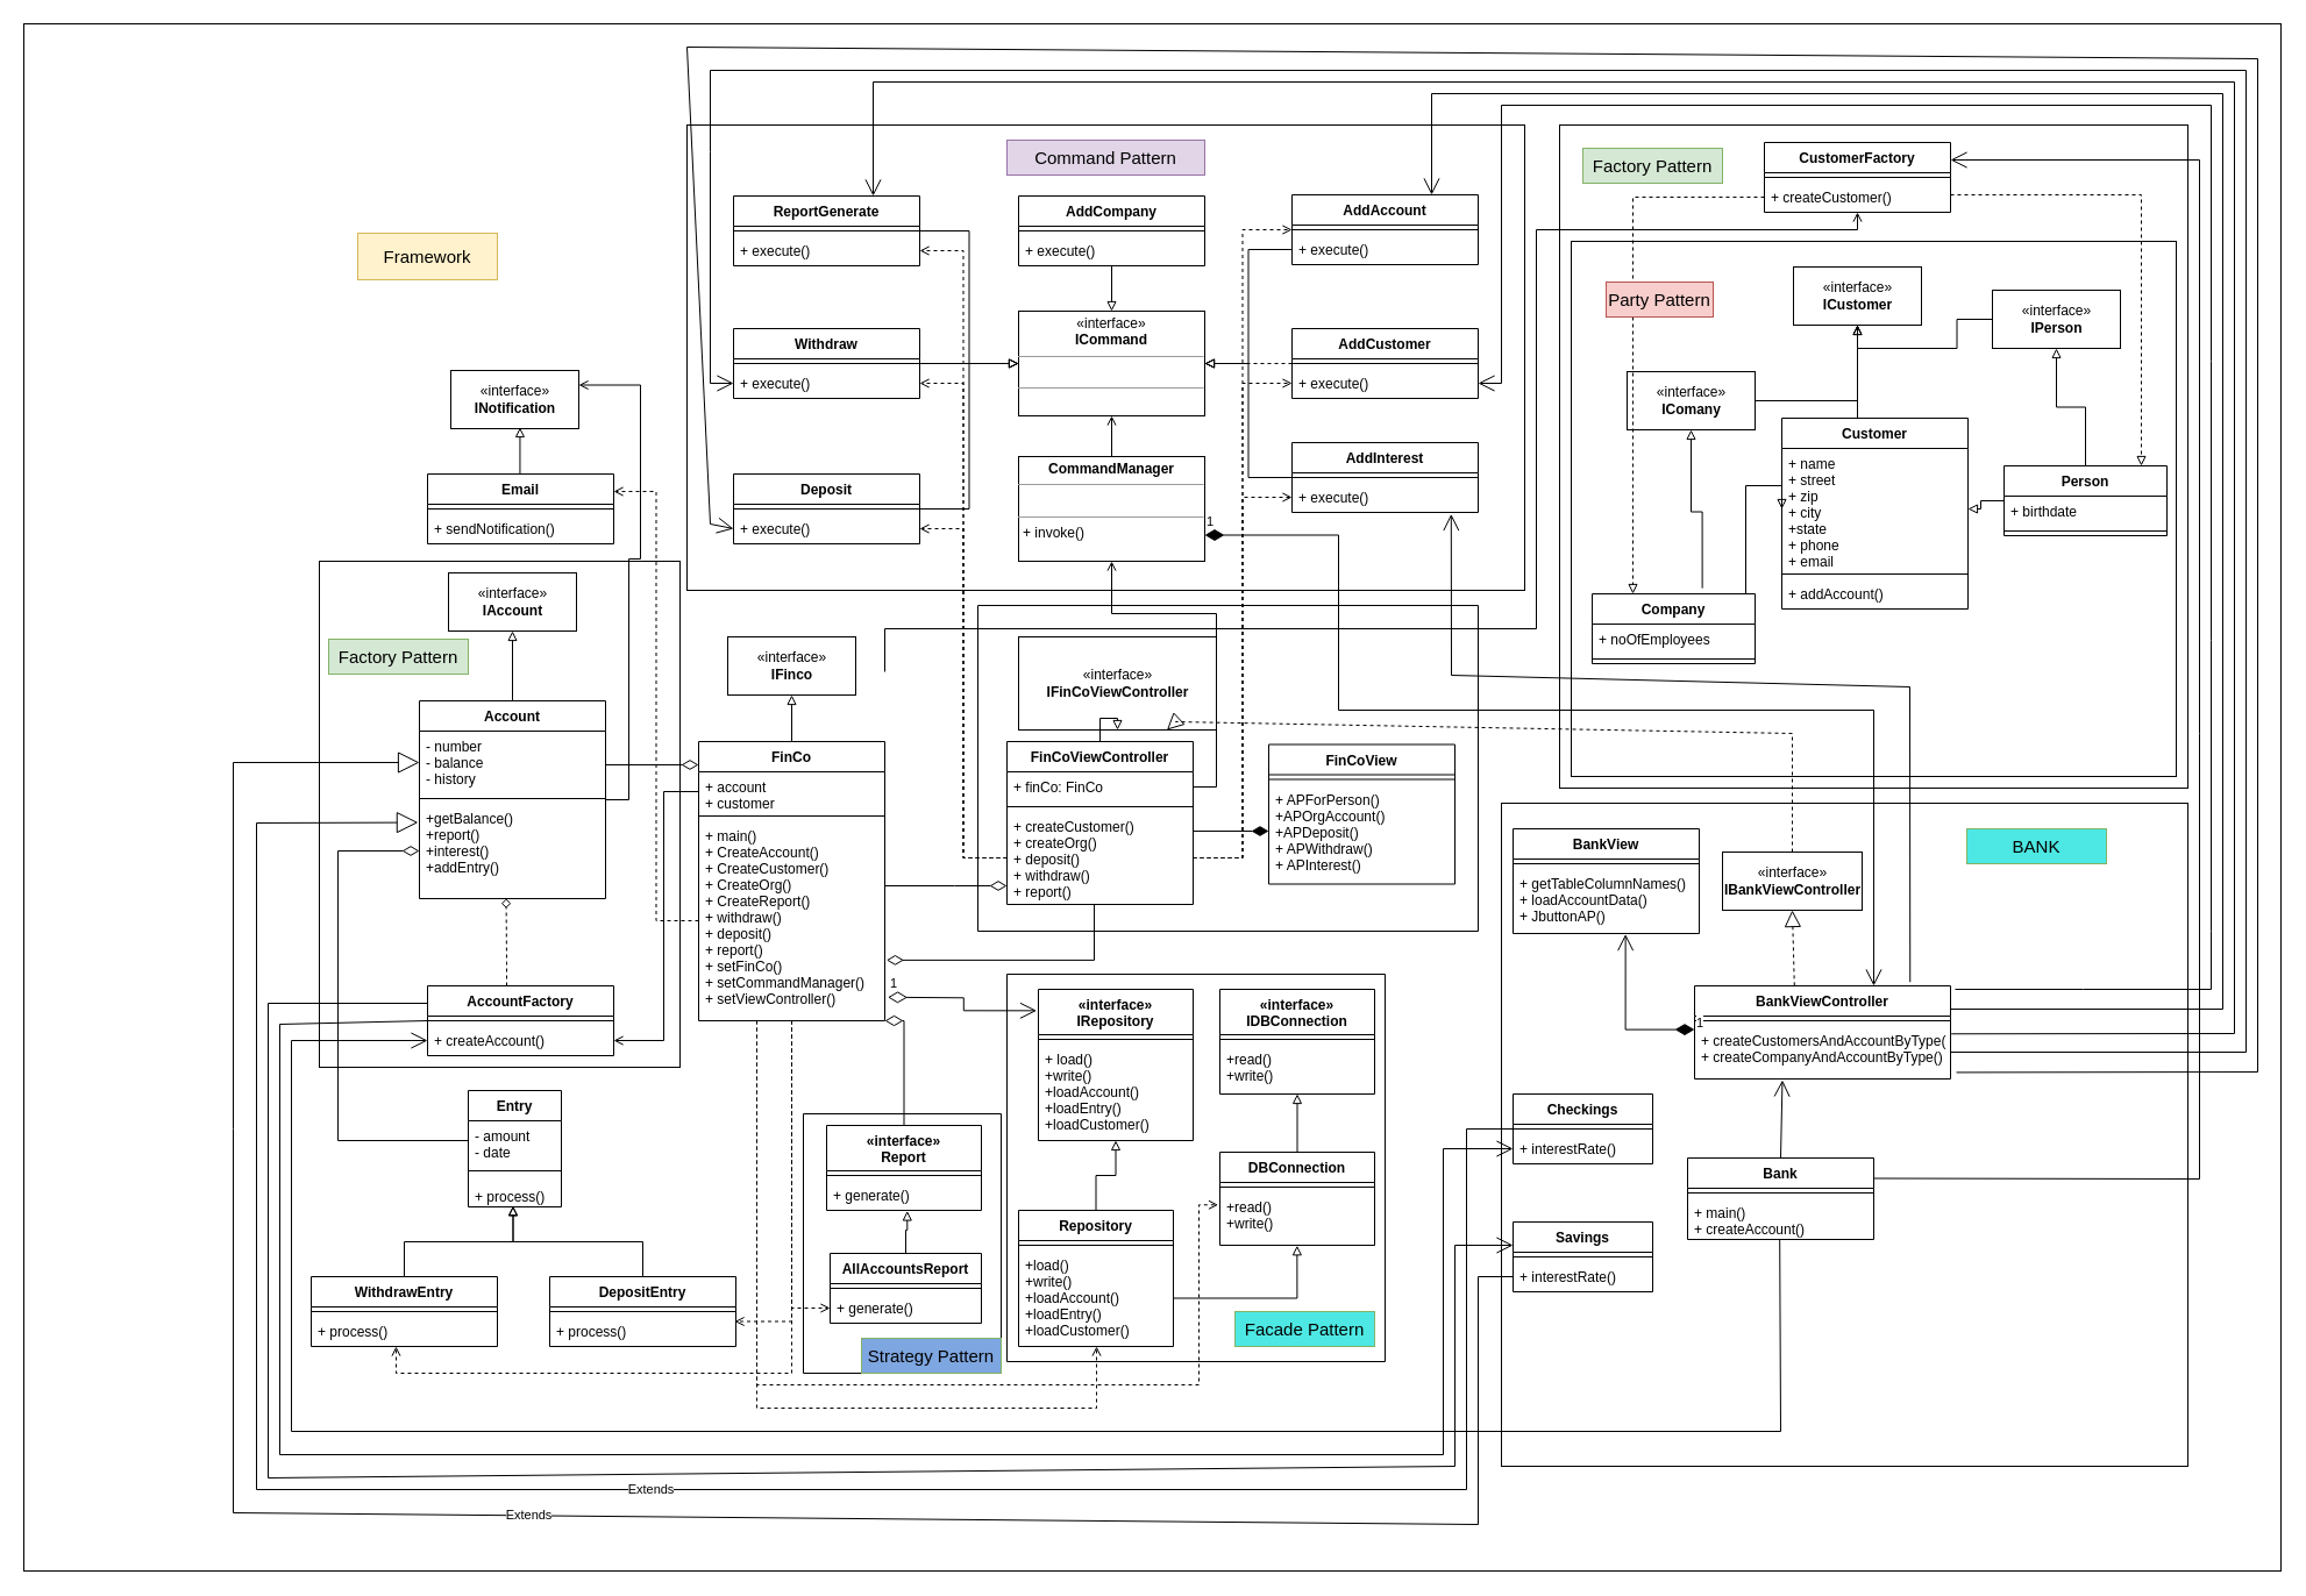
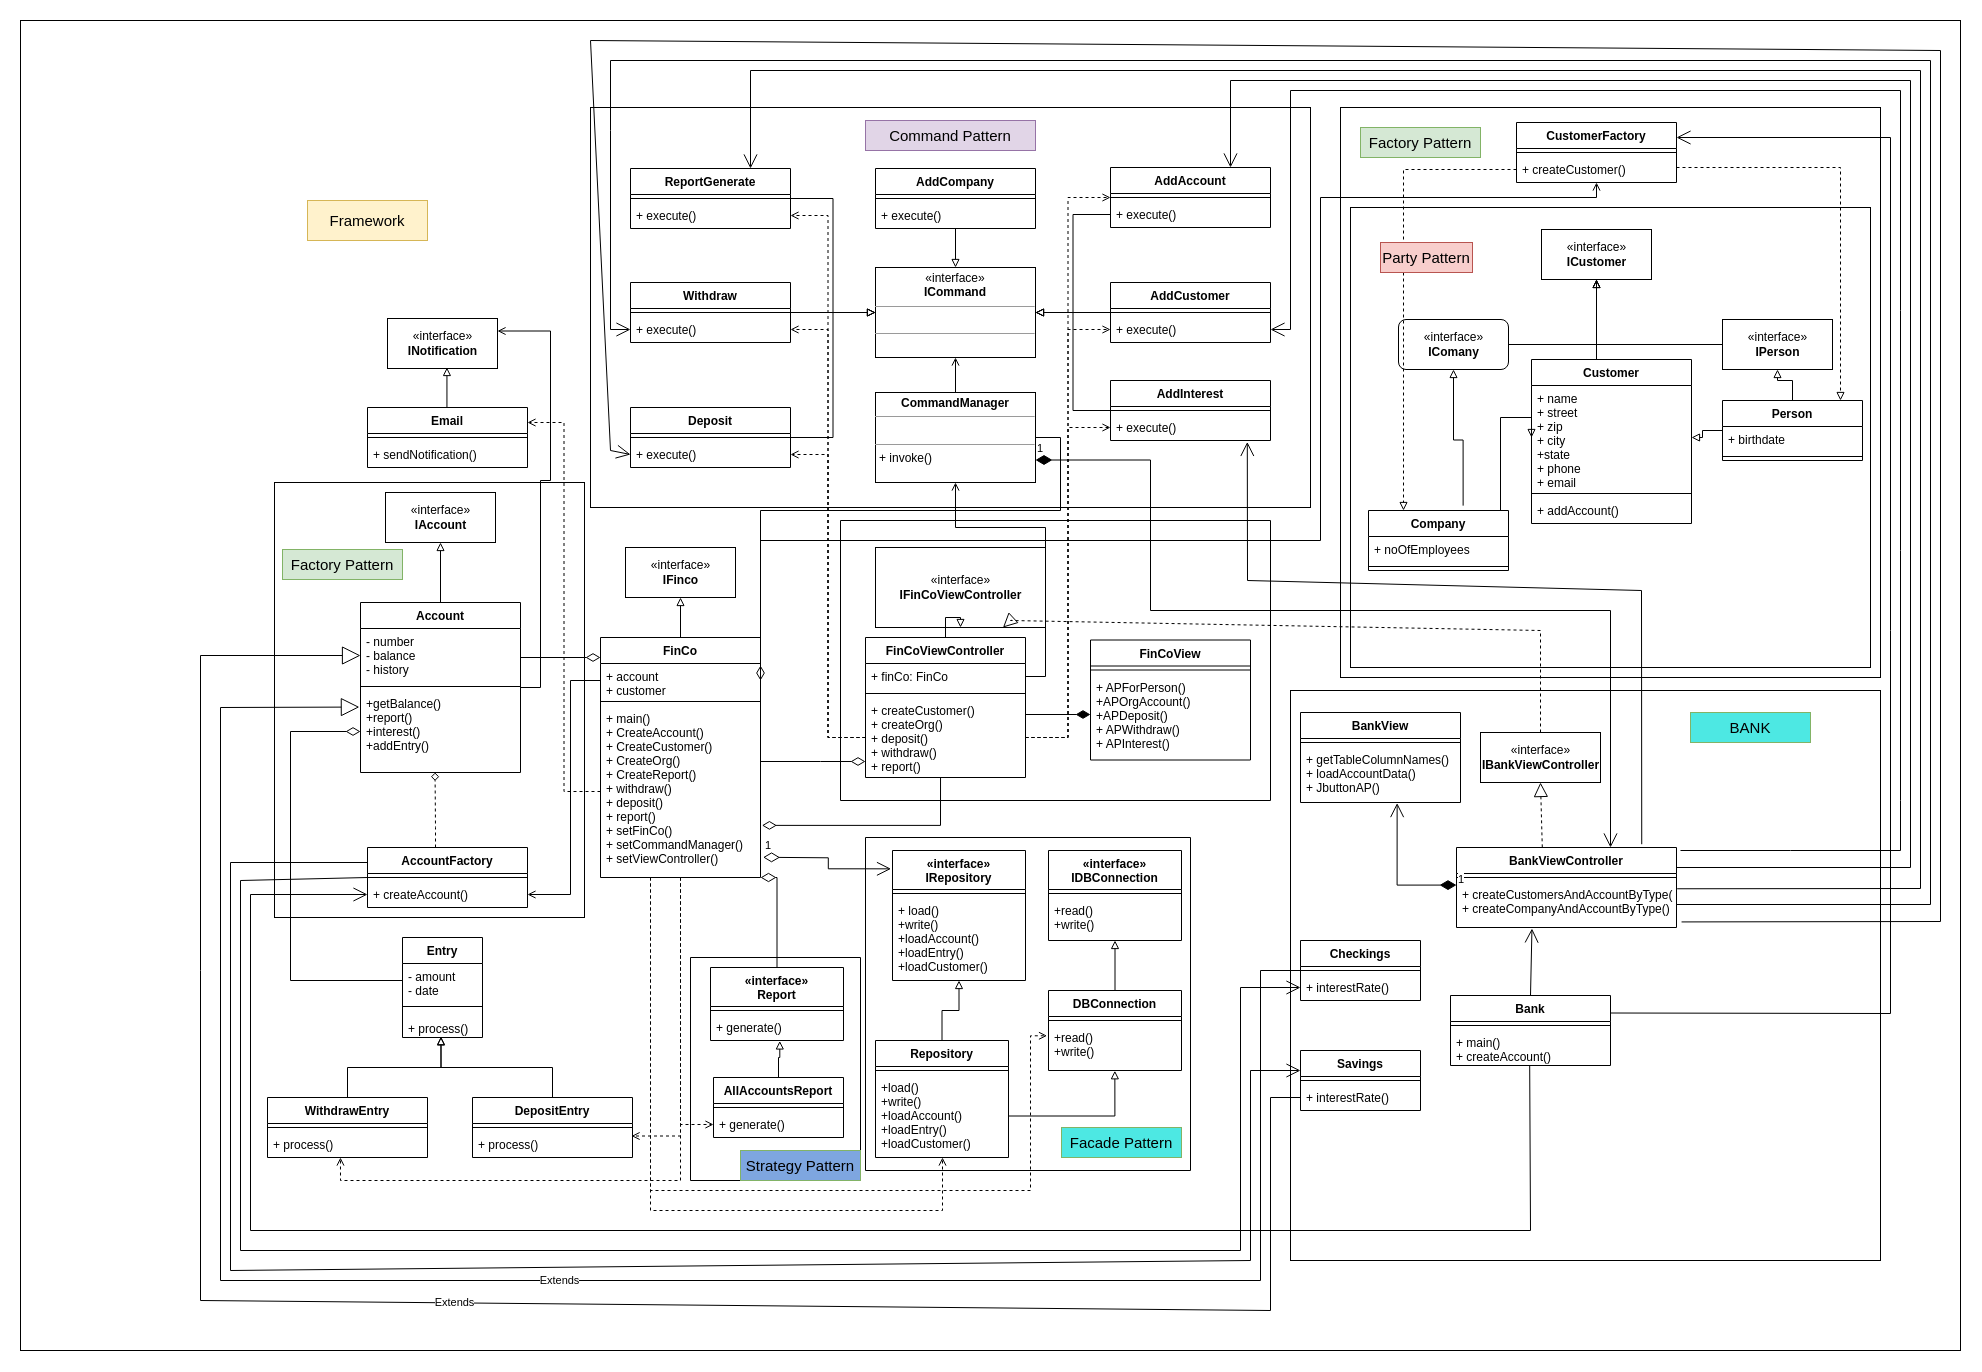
- <mxCell id="120" value="«interface»&lt;br&gt;&lt;b&gt;IPerson&lt;/b&gt;" style="html=1;" parent="1" vertex="1"><mxGeometry x="1712" y="249" width="110" height="50" as="geometry" /></mxCell>
+ <mxCell id="120" value="«interface»&lt;br&gt;&lt;b&gt;IPerson&lt;/b&gt;" style="html=1;" parent="1" vertex="1"><mxGeometry x="1722" y="319" width="110" height="50" as="geometry" /></mxCell>
- <mxCell id="45" style="edgeStyle=orthogonalEdgeStyle;rounded=0;orthogonalLoop=1;jettySize=auto;html=1;entryX=1;entryY=0.5;entryDx=0;entryDy=0;endArrow=block;endFill=0;dashed=1;" parent="1" source="46" target="55" edge="1"><mxGeometry relative="1" as="geometry" /></mxCell>
+ <mxCell id="45" style="edgeStyle=orthogonalEdgeStyle;rounded=0;orthogonalLoop=1;jettySize=auto;html=1;entryX=1;entryY=0.5;entryDx=0;entryDy=0;endArrow=block;endFill=0;" parent="1" source="46" target="55" edge="1"><mxGeometry relative="1" as="geometry" /></mxCell>
- <mxCell id="118" value="«interface»&lt;br&gt;&lt;b&gt;IComany&lt;/b&gt;" style="html=1;" parent="1" vertex="1"><mxGeometry x="1398" y="319" width="110" height="50" as="geometry" /></mxCell>
+ <mxCell id="118" value="«interface»&lt;br&gt;&lt;b&gt;IComany&lt;/b&gt;" style="html=1;rounded=1;" parent="1" vertex="1"><mxGeometry x="1398" y="319" width="110" height="50" as="geometry" /></mxCell>
+ <mxCell id="68" style="edgeStyle=orthogonalEdgeStyle;rounded=0;orthogonalLoop=1;jettySize=auto;html=1;entryX=1;entryY=0.5;entryDx=0;entryDy=0;fontSize=15;startArrow=diamondThin;startFill=0;endArrow=none;endFill=0;startSize=12;endSize=12;exitX=1;exitY=0.5;exitDx=0;exitDy=0;" parent="1" source="16" target="54" edge="1"><mxGeometry relative="1" as="geometry"><Array as="points"><mxPoint x="760" y="510" /><mxPoint x="1060" y="510" /><mxPoint x="1060" y="437" /></Array></mxGeometry></mxCell>
